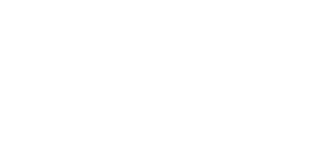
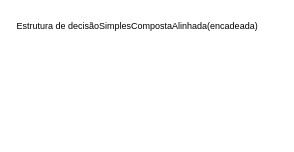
+ <mxCell id="2" value="Estrutura de decisãoSimplesCompostaAlinhada(encadeada)" style="text;whiteSpace=wrap;html=1;" vertex="1" parent="1"><mxGeometry x="20" y="20" width="350" height="160" as="geometry" /></mxCell>
